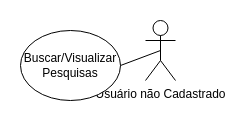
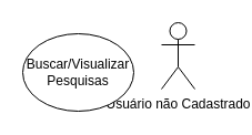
- <mxCell id="4" value="" style="endArrow=none;html=1;entryX=1;entryY=0.5;entryDx=0;entryDy=0;exitX=0.5;exitY=0.5;exitDx=0;exitDy=0;exitPerimeter=0;" parent="1" source="2" target="3" edge="1"><mxGeometry width="50" height="50" relative="1" as="geometry"><mxPoint x="115" y="40" as="sourcePoint" /><mxPoint x="65" y="140" as="targetPoint" /></mxGeometry></mxCell>
